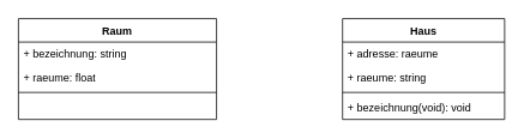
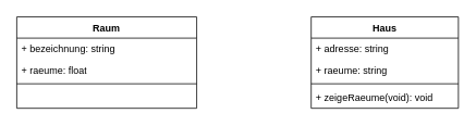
- <mxCell id="8" value="+ adresse: raeume" style="text;strokeColor=none;fillColor=none;align=left;verticalAlign=top;spacingLeft=4;spacingRight=4;overflow=hidden;rotatable=0;points=[[0,0.5],[1,0.5]];portConstraint=eastwest;whiteSpace=wrap;html=1;" vertex="1" parent="7"><mxGeometry y="26" width="180" height="26" as="geometry" /></mxCell>
+ <mxCell id="8" value="+ adresse: string" style="text;strokeColor=none;fillColor=none;align=left;verticalAlign=top;spacingLeft=4;spacingRight=4;overflow=hidden;rotatable=0;points=[[0,0.5],[1,0.5]];portConstraint=eastwest;whiteSpace=wrap;html=1;" vertex="1" parent="7"><mxGeometry y="26" width="180" height="26" as="geometry" /></mxCell>
- <mxCell id="11" value="+ bezeichnung(void): void" style="text;strokeColor=none;fillColor=none;align=left;verticalAlign=top;spacingLeft=4;spacingRight=4;overflow=hidden;rotatable=0;points=[[0,0.5],[1,0.5]];portConstraint=eastwest;whiteSpace=wrap;html=1;" vertex="1" parent="7"><mxGeometry y="86" width="180" height="26" as="geometry" /></mxCell>
+ <mxCell id="11" value="+ zeigeRaeume(void): void" style="text;strokeColor=none;fillColor=none;align=left;verticalAlign=top;spacingLeft=4;spacingRight=4;overflow=hidden;rotatable=0;points=[[0,0.5],[1,0.5]];portConstraint=eastwest;whiteSpace=wrap;html=1;" vertex="1" parent="7"><mxGeometry y="86" width="180" height="26" as="geometry" /></mxCell>
